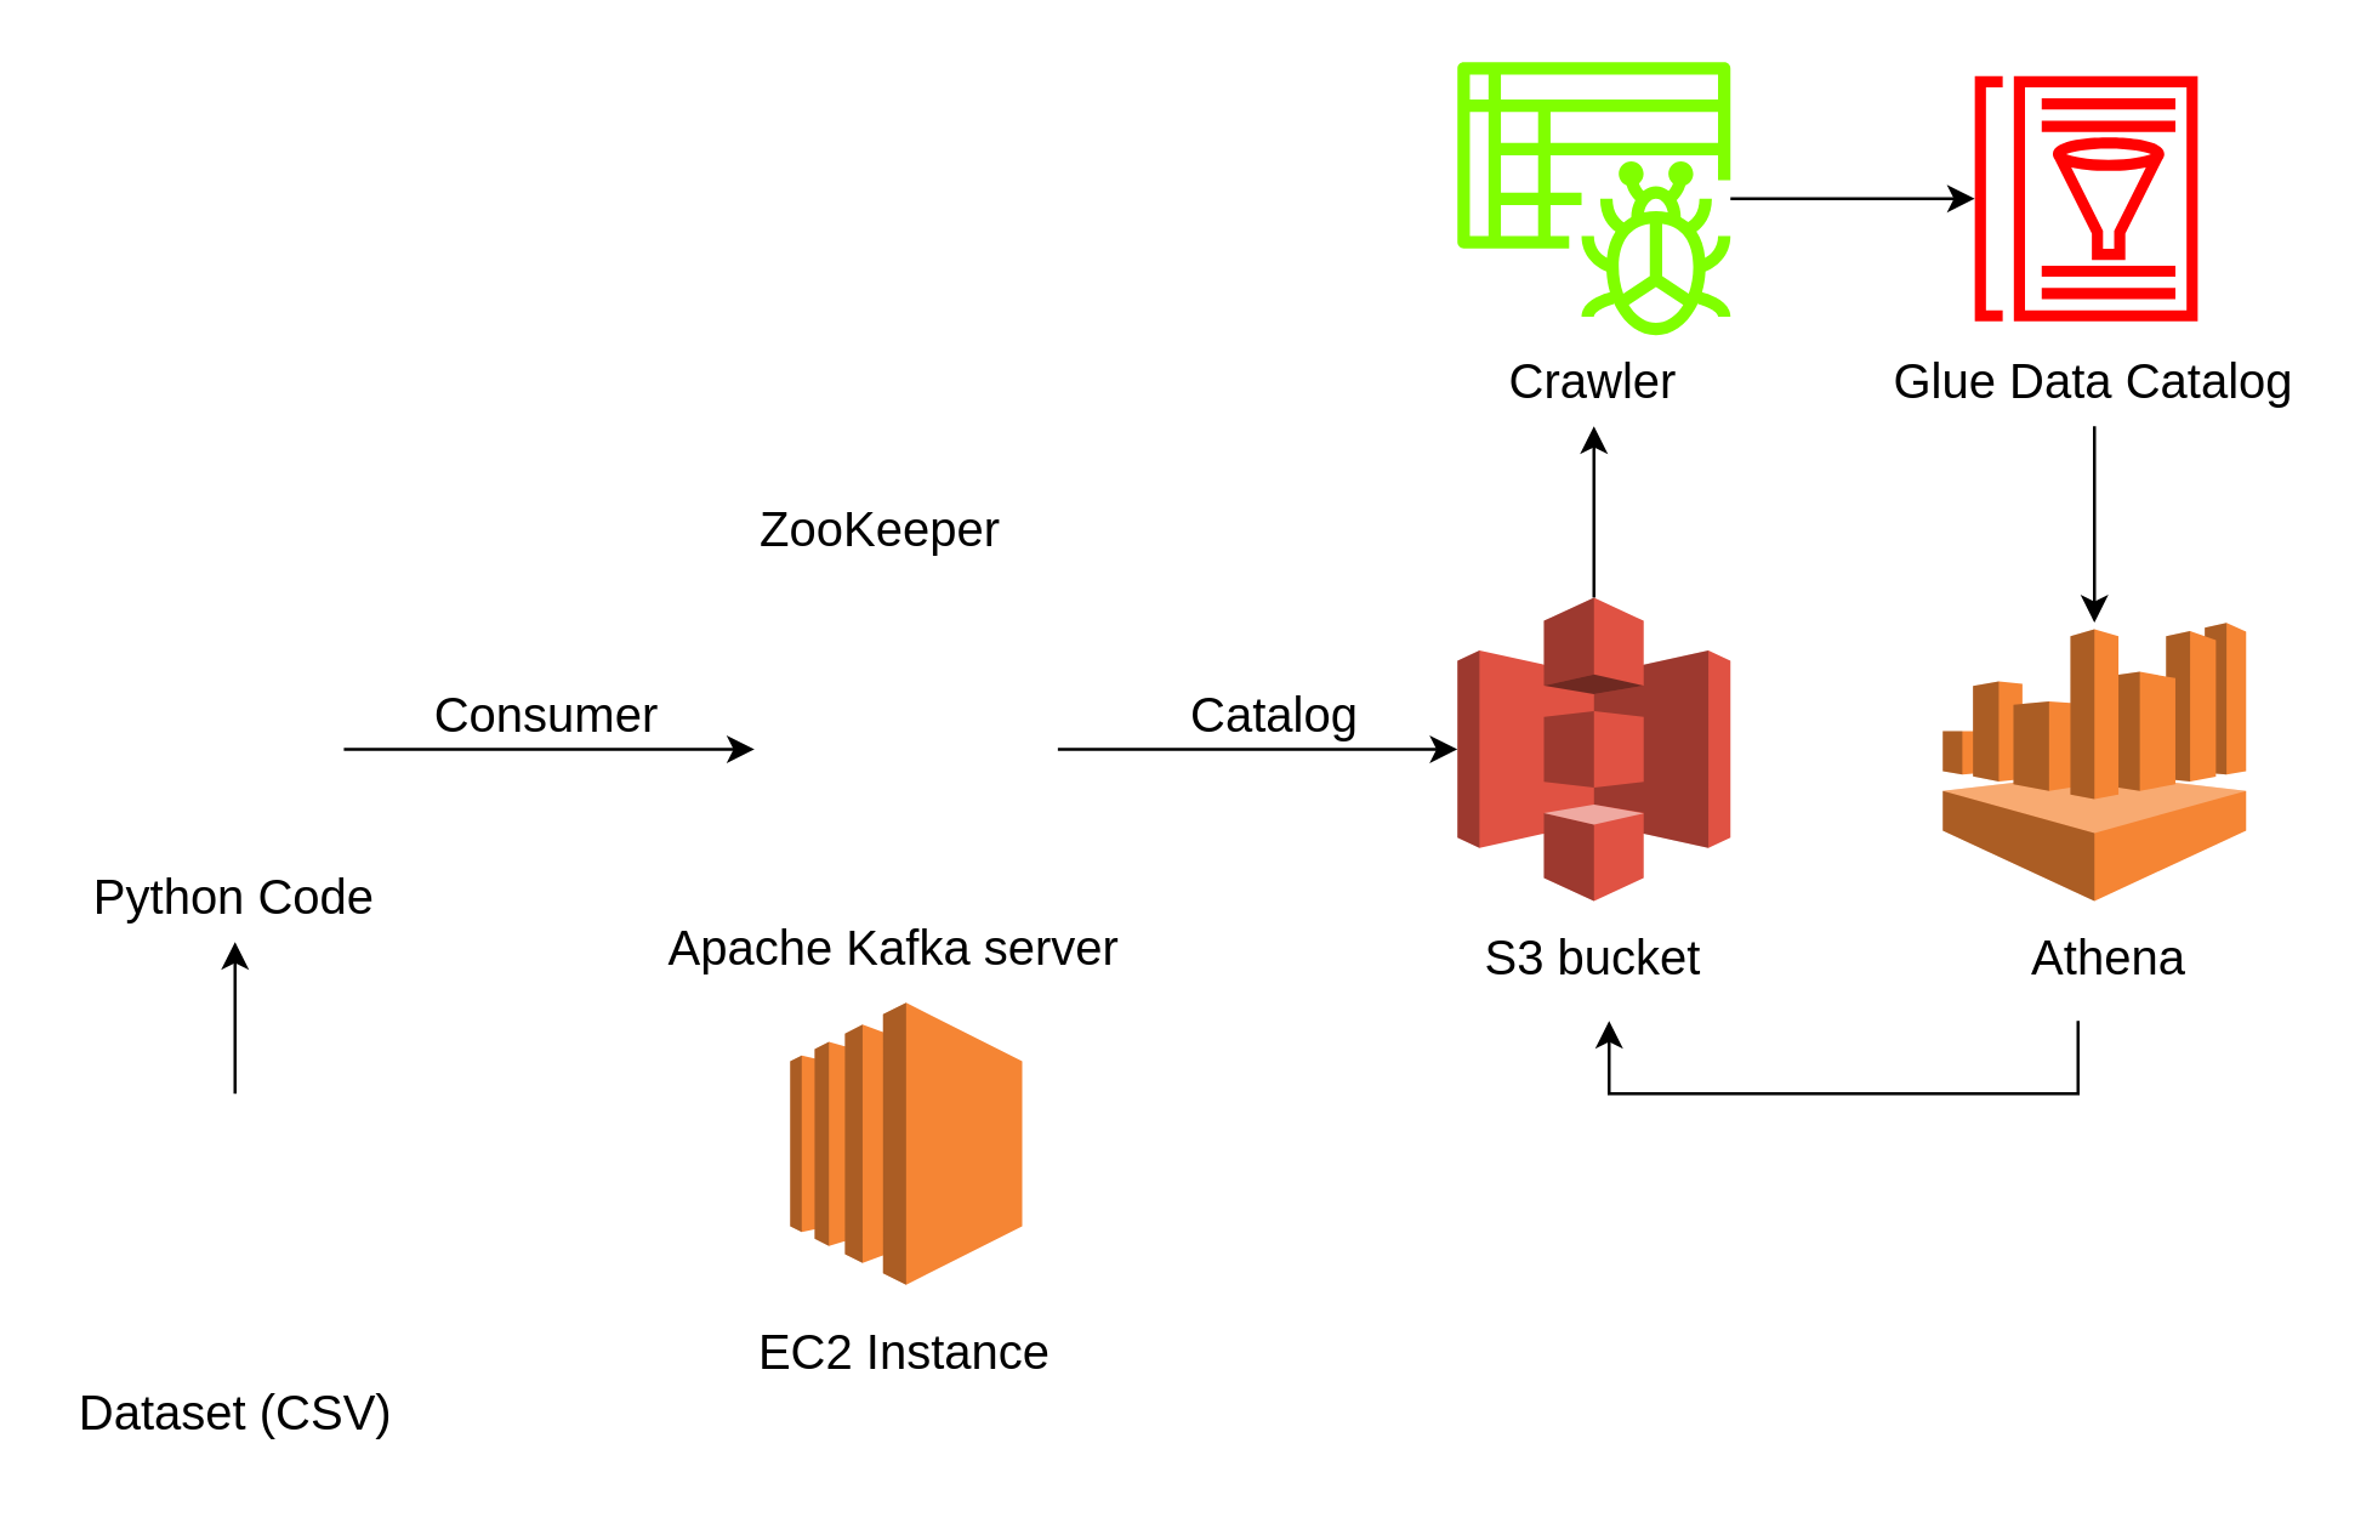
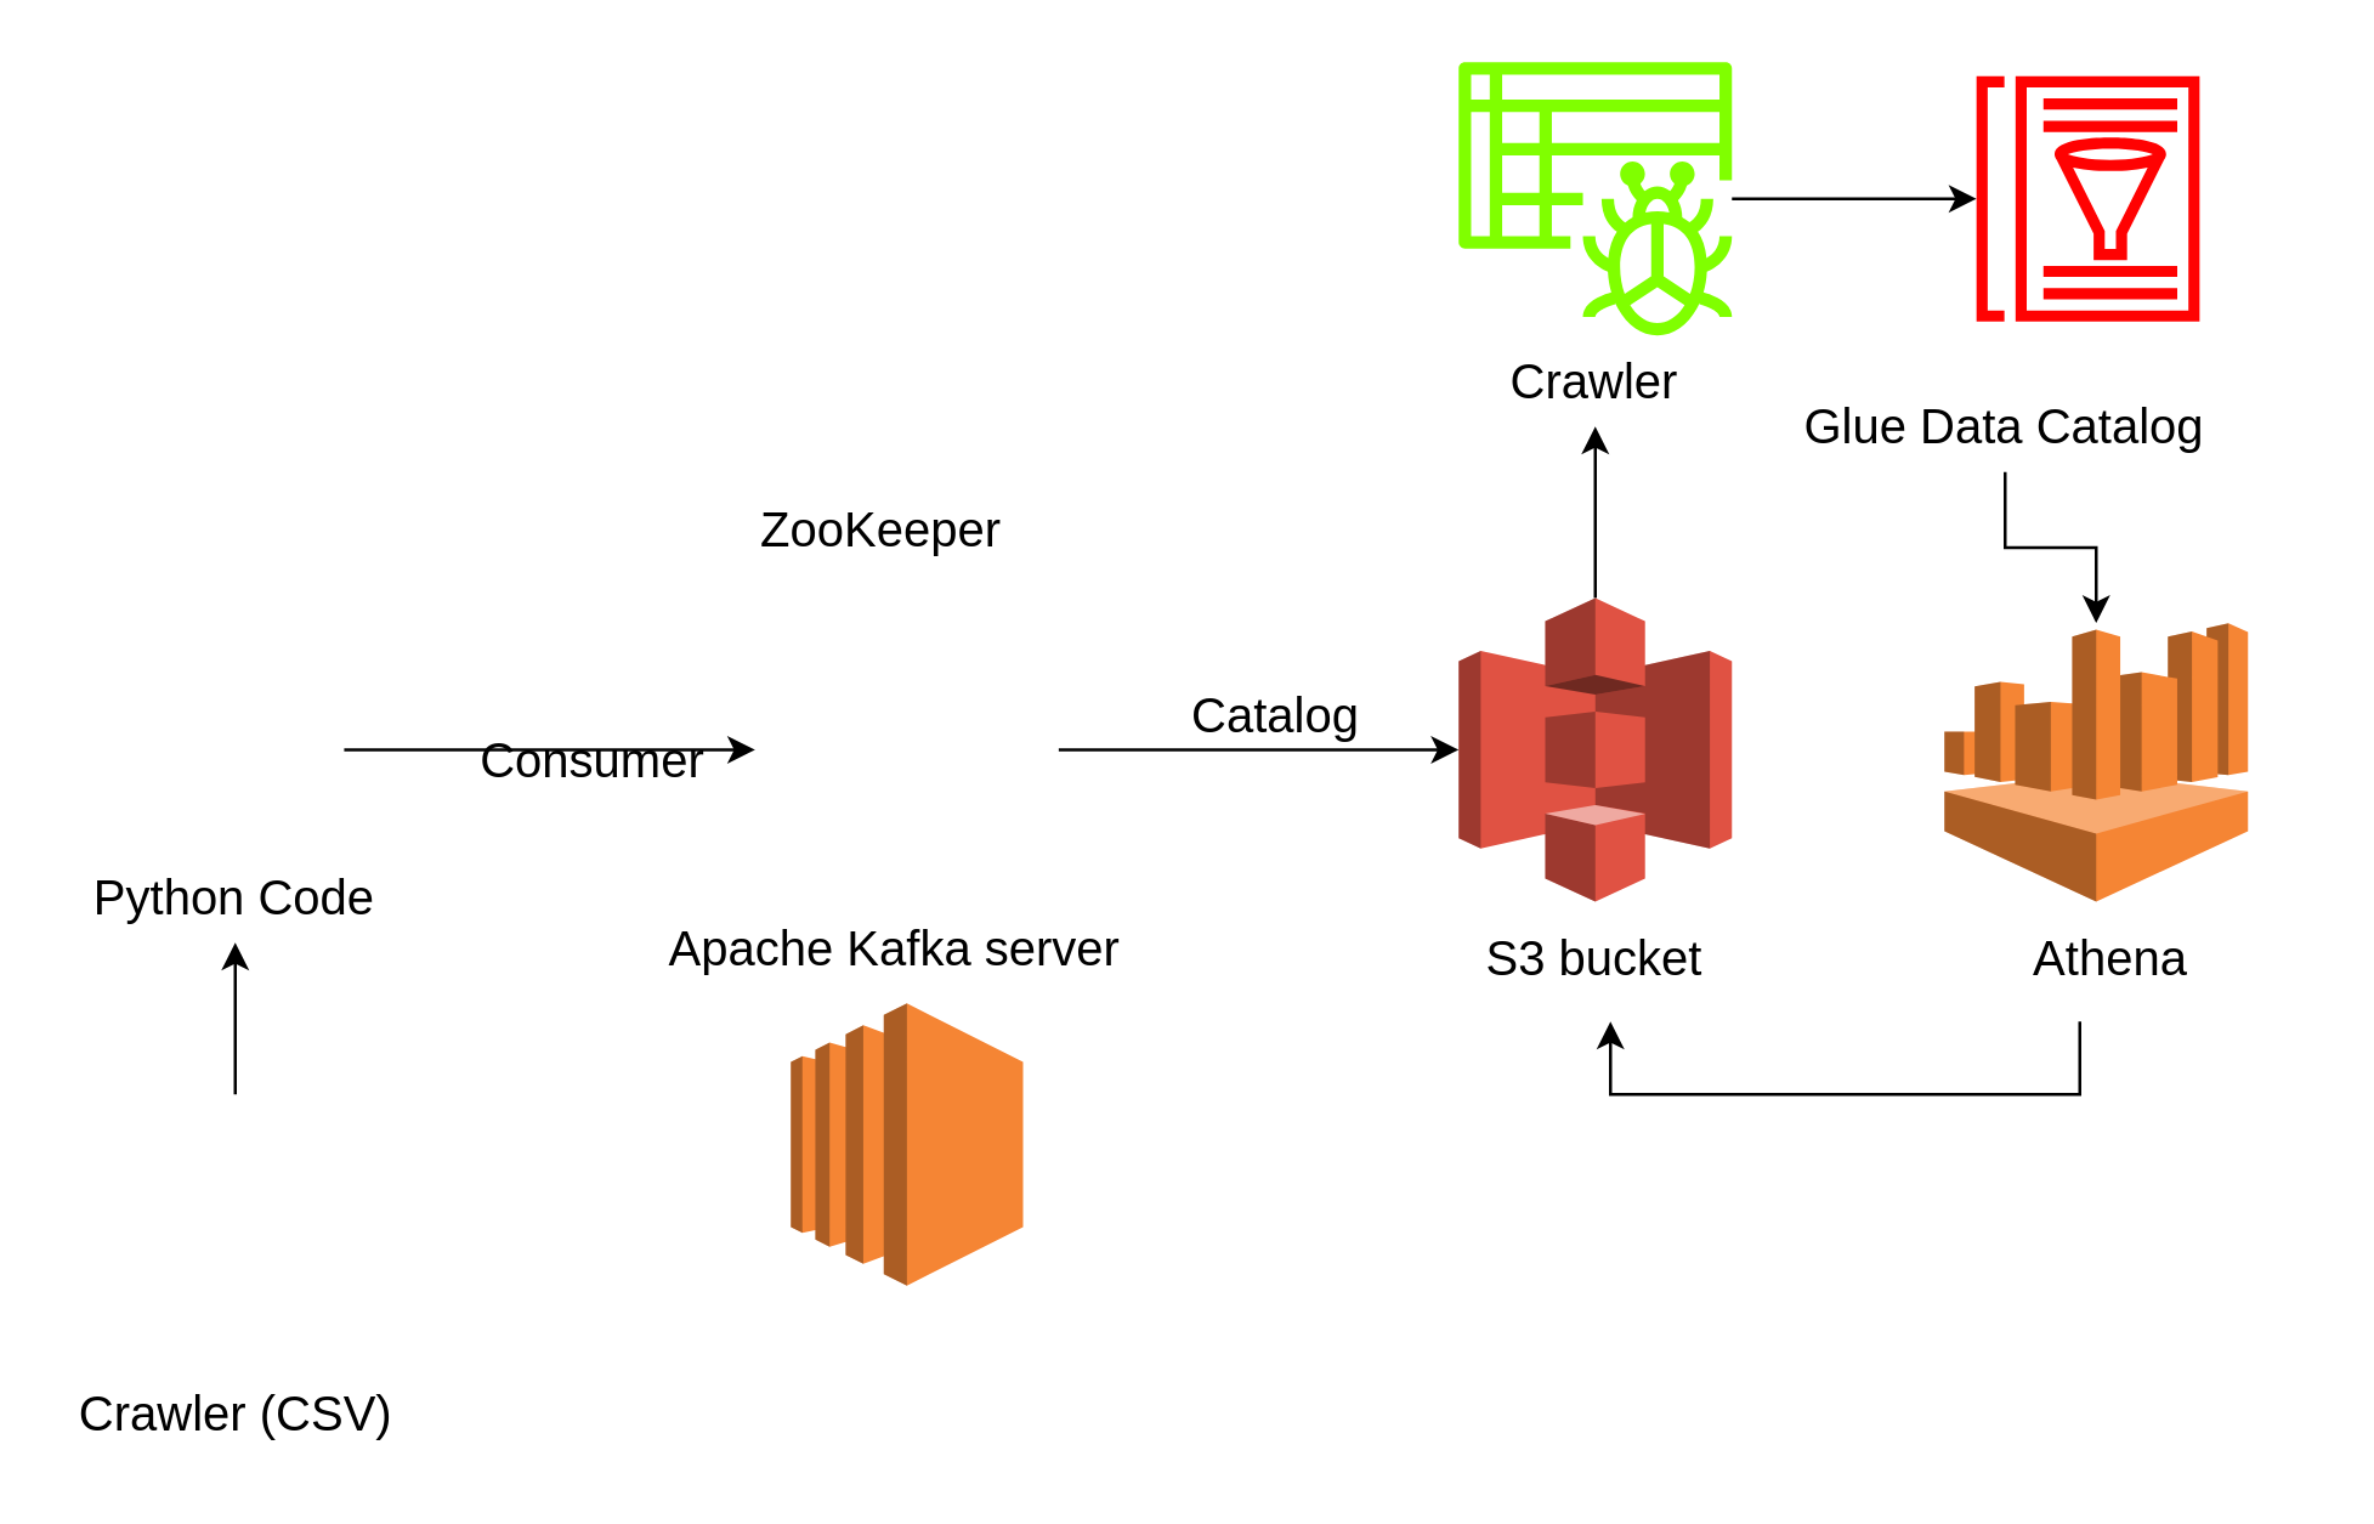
- <mxCell id="24" value="&lt;font style=&quot;font-size: 16px;&quot;&gt;Glue Data Catalog&lt;/font&gt;" style="text;strokeColor=none;align=center;fillColor=none;html=1;verticalAlign=middle;whiteSpace=wrap;rounded=0;" parent="1" vertex="1"><mxGeometry x="620" y="110" width="140" height="30" as="geometry" /></mxCell>
+ <mxCell id="24" value="&lt;font style=&quot;font-size: 16px;&quot;&gt;Glue Data Catalog&lt;/font&gt;" style="text;strokeColor=none;align=center;fillColor=none;html=1;verticalAlign=middle;whiteSpace=wrap;rounded=0;" parent="1" vertex="1"><mxGeometry x="590" y="125" width="140" height="30" as="geometry" /></mxCell>
- <mxCell id="19" value="&lt;font style=&quot;font-size: 16px;&quot; face=&quot;Helvetica&quot;&gt;Consumer&lt;/font&gt;" style="text;strokeColor=none;align=center;fillColor=none;html=1;verticalAlign=middle;whiteSpace=wrap;rounded=0;" parent="1" vertex="1"><mxGeometry x="150" y="220" width="60" height="30" as="geometry" /></mxCell>
+ <mxCell id="19" value="&lt;font style=&quot;font-size: 16px;&quot; face=&quot;Helvetica&quot;&gt;Consumer&lt;/font&gt;" style="text;strokeColor=none;align=center;fillColor=none;html=1;verticalAlign=middle;whiteSpace=wrap;rounded=0;" parent="1" vertex="1"><mxGeometry x="165" y="235" width="60" height="30" as="geometry" /></mxCell>
- <mxCell id="18" value="&lt;font style=&quot;font-size: 16px;&quot; face=&quot;Helvetica&quot;&gt;EC2 Instance&lt;/font&gt;" style="text;strokeColor=none;align=center;fillColor=none;html=1;verticalAlign=middle;whiteSpace=wrap;rounded=0;" parent="1" vertex="1"><mxGeometry x="246.5" y="430" width="101.75" height="30" as="geometry" /></mxCell>
- <mxCell id="16" value="&lt;font style=&quot;font-size: 16px;&quot; face=&quot;Helvetica&quot;&gt;Dataset (CSV)&lt;/font&gt;" style="text;strokeColor=none;align=center;fillColor=none;html=1;verticalAlign=middle;whiteSpace=wrap;rounded=0;" parent="1" vertex="1"><mxGeometry x="20.5" y="450" width="113" height="30" as="geometry" /></mxCell>
+ <mxCell id="16" value="&lt;font style=&quot;font-size: 16px;&quot; face=&quot;Helvetica&quot;&gt;Crawler (CSV)&lt;/font&gt;" style="text;strokeColor=none;align=center;fillColor=none;html=1;verticalAlign=middle;whiteSpace=wrap;rounded=0;" parent="1" vertex="1"><mxGeometry x="20.5" y="450" width="113" height="30" as="geometry" /></mxCell>
